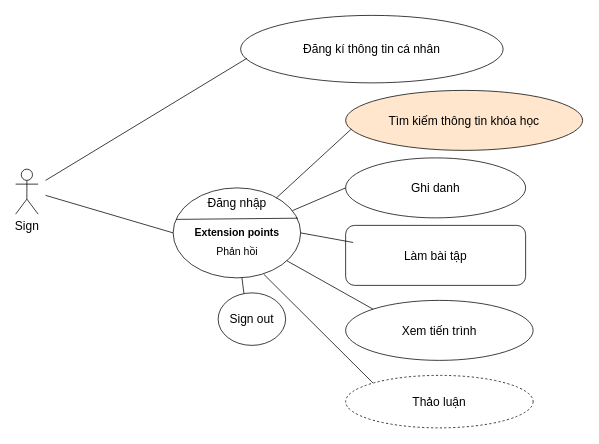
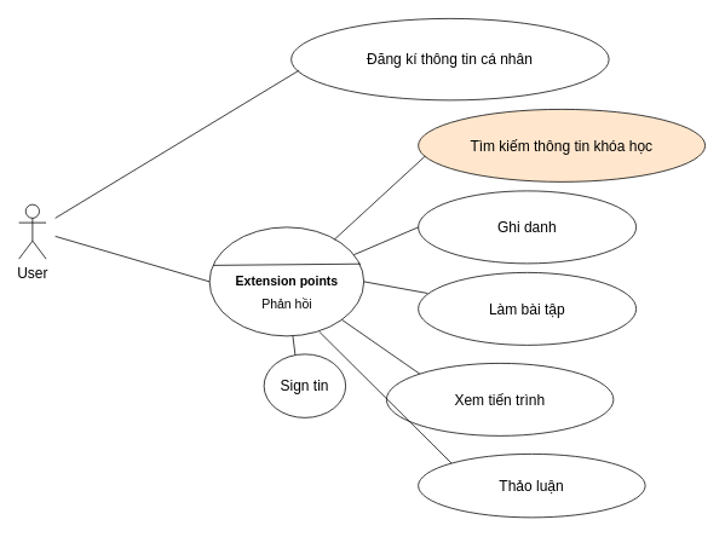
- <mxCell id="4" value="&lt;font style=&quot;font-size: 16px&quot;&gt;Đăng nhập&lt;/font&gt;" style="text;html=1;align=center;verticalAlign=middle;resizable=0;points=[];autosize=1;strokeColor=none;fillColor=none;" parent="1" vertex="1"><mxGeometry x="270" y="260" width="90" height="20" as="geometry" /></mxCell>
- <mxCell id="2" value="&lt;font style=&quot;font-size: 16px&quot;&gt;Sign&lt;/font&gt;" style="shape=umlActor;verticalLabelPosition=bottom;verticalAlign=top;html=1;outlineConnect=0;" parent="1" vertex="1"><mxGeometry x="20" y="225" width="30" height="60" as="geometry" /></mxCell>
+ <mxCell id="2" value="&lt;font style=&quot;font-size: 16px&quot;&gt;User&lt;/font&gt;" style="shape=umlActor;verticalLabelPosition=bottom;verticalAlign=top;html=1;outlineConnect=0;" parent="1" vertex="1"><mxGeometry x="20" y="225" width="30" height="60" as="geometry" /></mxCell>
- <mxCell id="15" value="&lt;font style=&quot;font-size: 16px&quot;&gt;Làm bài tập&lt;/font&gt;" style="whiteSpace=wrap;html=1;rounded=1;" vertex="1" parent="1"><mxGeometry x="460" y="300" width="240" height="80" as="geometry" /></mxCell>
+ <mxCell id="15" value="&lt;font style=&quot;font-size: 16px&quot;&gt;Làm bài tập&lt;/font&gt;" style="ellipse;whiteSpace=wrap;html=1;" vertex="1" parent="1"><mxGeometry x="460" y="300" width="240" height="80" as="geometry" /></mxCell>
- <mxCell id="7" value="&lt;font style=&quot;font-size: 16px&quot;&gt;Sign out&lt;/font&gt;" style="ellipse;whiteSpace=wrap;html=1;" parent="1" vertex="1"><mxGeometry x="290" y="390" width="90" height="70" as="geometry" /></mxCell>
+ <mxCell id="7" value="&lt;font style=&quot;font-size: 16px&quot;&gt;Sign tin&lt;/font&gt;" style="ellipse;whiteSpace=wrap;html=1;" parent="1" vertex="1"><mxGeometry x="290" y="390" width="90" height="70" as="geometry" /></mxCell>
- <mxCell id="16" value="&lt;font style=&quot;font-size: 16px&quot;&gt;Xem tiến trình&lt;/font&gt;" style="ellipse;whiteSpace=wrap;html=1;" vertex="1" parent="1"><mxGeometry x="460" y="400" width="250" height="80" as="geometry" /></mxCell>
+ <mxCell id="16" value="&lt;font style=&quot;font-size: 16px&quot;&gt;Xem tiến trình&lt;/font&gt;" style="ellipse;whiteSpace=wrap;html=1;" vertex="1" parent="1"><mxGeometry x="425" y="400" width="250" height="80" as="geometry" /></mxCell>
- <mxCell id="17" value="&lt;font style=&quot;font-size: 16px&quot;&gt;Thảo luận&lt;/font&gt;" style="ellipse;whiteSpace=wrap;html=1;dashed=1;" vertex="1" parent="1"><mxGeometry x="460" y="500" width="250" height="70" as="geometry" /></mxCell>
+ <mxCell id="17" value="&lt;font style=&quot;font-size: 16px&quot;&gt;Thảo luận&lt;/font&gt;" style="ellipse;whiteSpace=wrap;html=1;" vertex="1" parent="1"><mxGeometry x="460" y="500" width="250" height="70" as="geometry" /></mxCell>
